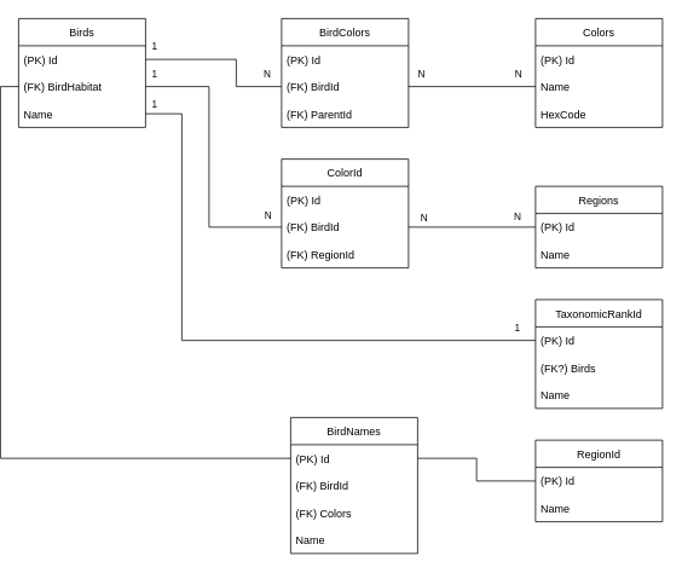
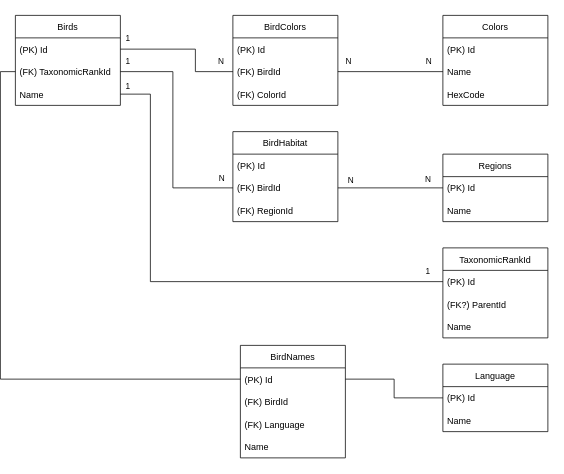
- <mxCell id="15" value="(FK) BirdHabitat" style="text;strokeColor=none;fillColor=none;align=left;verticalAlign=middle;spacingLeft=4;spacingRight=4;overflow=hidden;points=[[0,0.5],[1,0.5]];portConstraint=eastwest;rotatable=0;" vertex="1" parent="13"><mxGeometry y="60" width="140" height="30" as="geometry" /></mxCell>
+ <mxCell id="15" value="(FK) TaxonomicRankId" style="text;strokeColor=none;fillColor=none;align=left;verticalAlign=middle;spacingLeft=4;spacingRight=4;overflow=hidden;points=[[0,0.5],[1,0.5]];portConstraint=eastwest;rotatable=0;" vertex="1" parent="13"><mxGeometry y="60" width="140" height="30" as="geometry" /></mxCell>
- <mxCell id="20" value="(FK) ParentId" style="text;strokeColor=none;fillColor=none;align=left;verticalAlign=middle;spacingLeft=4;spacingRight=4;overflow=hidden;points=[[0,0.5],[1,0.5]];portConstraint=eastwest;rotatable=0;" vertex="1" parent="17"><mxGeometry y="90" width="140" height="30" as="geometry" /></mxCell>
+ <mxCell id="20" value="(FK) ColorId" style="text;strokeColor=none;fillColor=none;align=left;verticalAlign=middle;spacingLeft=4;spacingRight=4;overflow=hidden;points=[[0,0.5],[1,0.5]];portConstraint=eastwest;rotatable=0;" vertex="1" parent="17"><mxGeometry y="90" width="140" height="30" as="geometry" /></mxCell>
- <mxCell id="33" value="ColorId" style="swimlane;fontStyle=0;childLayout=stackLayout;horizontal=1;startSize=30;horizontalStack=0;resizeParent=1;resizeParentMax=0;resizeLast=0;collapsible=1;marginBottom=0;" vertex="1" parent="1"><mxGeometry x="310" y="175" width="140" height="120" as="geometry" /></mxCell>
+ <mxCell id="33" value="BirdHabitat" style="swimlane;fontStyle=0;childLayout=stackLayout;horizontal=1;startSize=30;horizontalStack=0;resizeParent=1;resizeParentMax=0;resizeLast=0;collapsible=1;marginBottom=0;" vertex="1" parent="1"><mxGeometry x="310" y="175" width="140" height="120" as="geometry" /></mxCell>
- <mxCell id="11" value="(FK?) Birds" style="text;strokeColor=none;fillColor=none;align=left;verticalAlign=middle;spacingLeft=4;spacingRight=4;overflow=hidden;points=[[0,0.5],[1,0.5]];portConstraint=eastwest;rotatable=0;" vertex="1" parent="9"><mxGeometry y="60" width="140" height="30" as="geometry" /></mxCell>
+ <mxCell id="11" value="(FK?) ParentId" style="text;strokeColor=none;fillColor=none;align=left;verticalAlign=middle;spacingLeft=4;spacingRight=4;overflow=hidden;points=[[0,0.5],[1,0.5]];portConstraint=eastwest;rotatable=0;" vertex="1" parent="9"><mxGeometry y="60" width="140" height="30" as="geometry" /></mxCell>
- <mxCell id="40" value="RegionId" style="swimlane;fontStyle=0;childLayout=stackLayout;horizontal=1;startSize=30;horizontalStack=0;resizeParent=1;resizeParentMax=0;resizeLast=0;collapsible=1;marginBottom=0;" vertex="1" parent="1"><mxGeometry x="590" y="485" width="140" height="90" as="geometry" /></mxCell>
+ <mxCell id="40" value="Language" style="swimlane;fontStyle=0;childLayout=stackLayout;horizontal=1;startSize=30;horizontalStack=0;resizeParent=1;resizeParentMax=0;resizeLast=0;collapsible=1;marginBottom=0;" vertex="1" parent="1"><mxGeometry x="590" y="485" width="140" height="90" as="geometry" /></mxCell>
- <mxCell id="46" value="(FK) Colors" style="text;strokeColor=none;fillColor=none;align=left;verticalAlign=middle;spacingLeft=4;spacingRight=4;overflow=hidden;points=[[0,0.5],[1,0.5]];portConstraint=eastwest;rotatable=0;" vertex="1" parent="43"><mxGeometry y="90" width="140" height="30" as="geometry" /></mxCell>
+ <mxCell id="46" value="(FK) Language" style="text;strokeColor=none;fillColor=none;align=left;verticalAlign=middle;spacingLeft=4;spacingRight=4;overflow=hidden;points=[[0,0.5],[1,0.5]];portConstraint=eastwest;rotatable=0;" vertex="1" parent="43"><mxGeometry y="90" width="140" height="30" as="geometry" /></mxCell>
